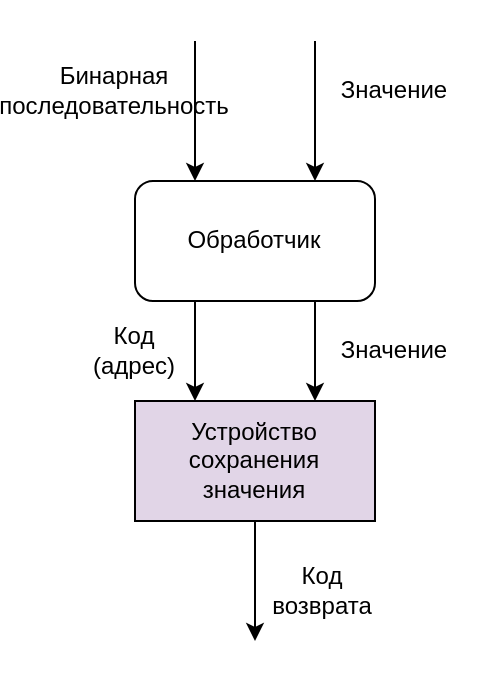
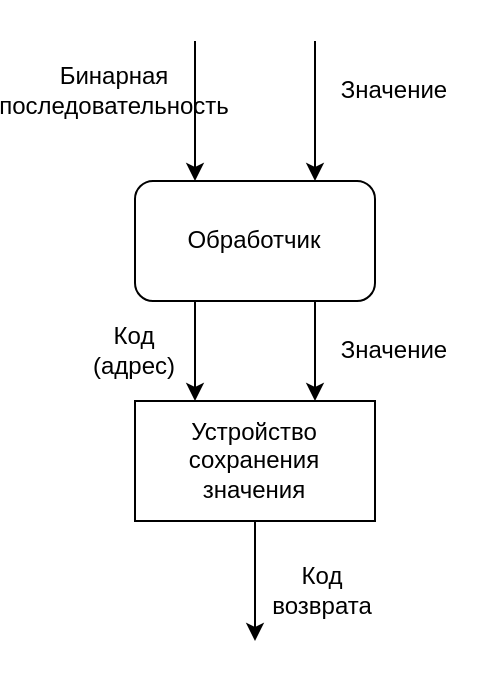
- <mxCell id="6" value="&lt;div&gt;Устройство&lt;/div&gt;&lt;div&gt;сохранения&lt;/div&gt;&lt;div&gt;значения&lt;br&gt;&lt;/div&gt;" style="rounded=0;whiteSpace=wrap;html=1;fillColor=#e1d5e7;" vertex="1" parent="1"><mxGeometry x="60" y="200" width="120" height="60" as="geometry" /></mxCell>
+ <mxCell id="6" value="&lt;div&gt;Устройство&lt;/div&gt;&lt;div&gt;сохранения&lt;/div&gt;&lt;div&gt;значения&lt;br&gt;&lt;/div&gt;" style="rounded=0;whiteSpace=wrap;html=1;" vertex="1" parent="1"><mxGeometry x="60" y="200" width="120" height="60" as="geometry" /></mxCell>
